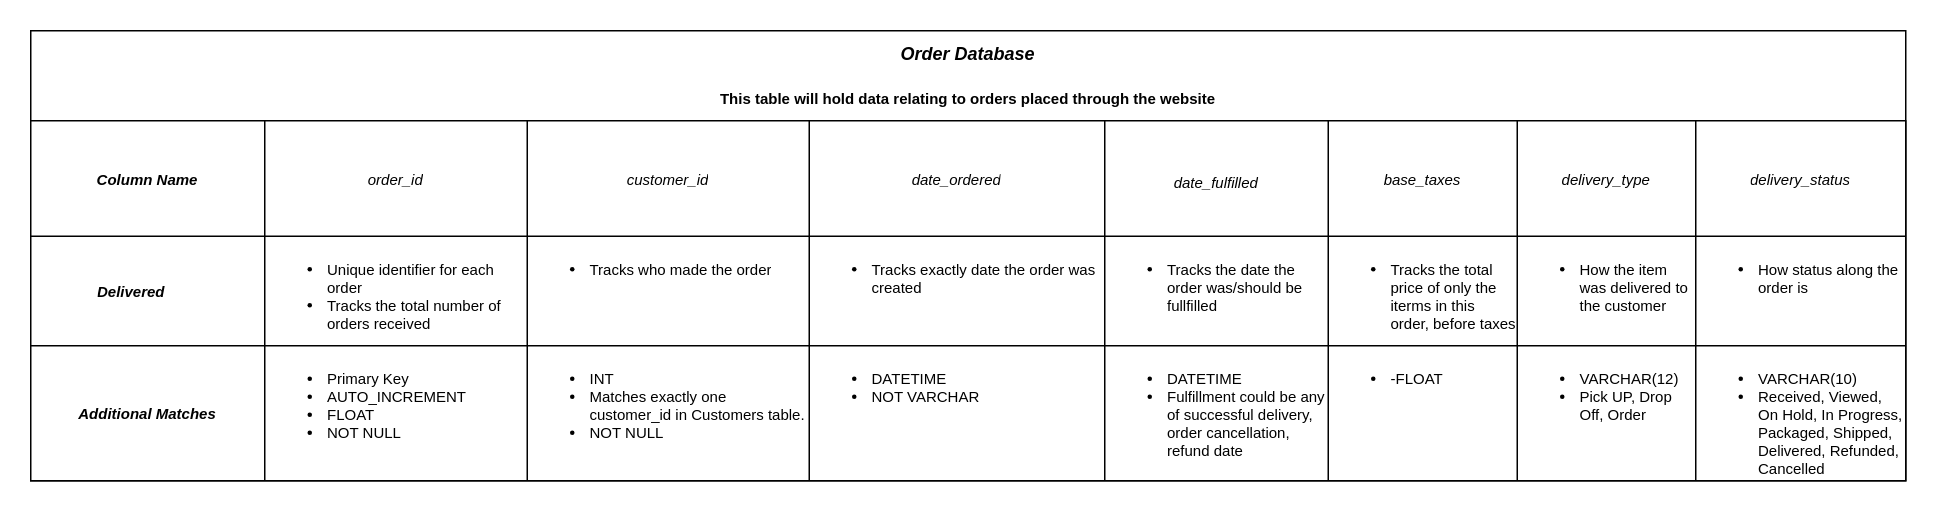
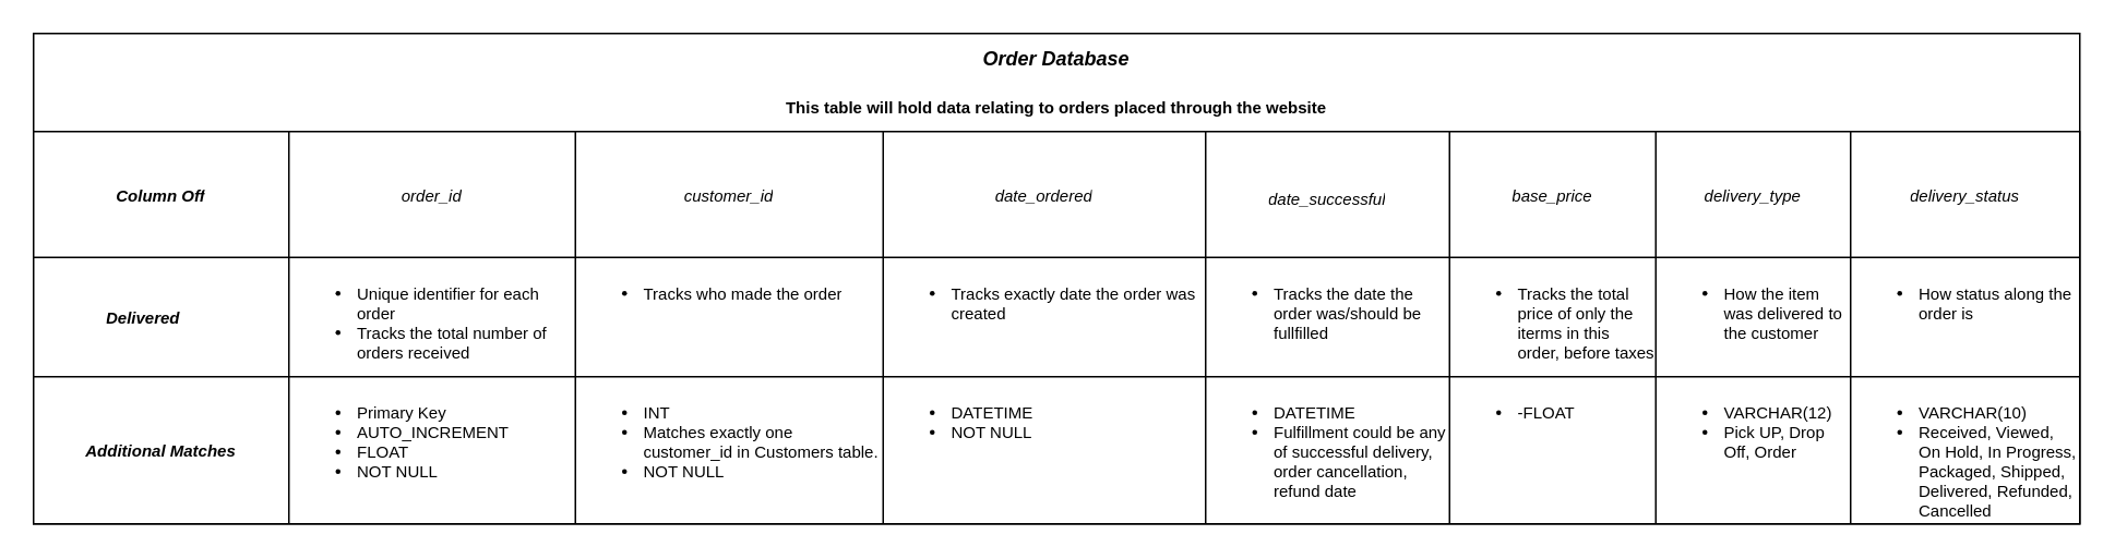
- <mxCell id="5" value="&lt;i style=&quot;font-size: 10px;&quot;&gt;Column Name&lt;/i&gt;" style="shape=partialRectangle;html=1;whiteSpace=wrap;connectable=0;strokeColor=inherit;overflow=hidden;fillColor=none;top=0;left=0;bottom=0;right=0;pointerEvents=1;fontSize=10;fontStyle=1" vertex="1" parent="4"><mxGeometry width="156" height="77" as="geometry"><mxRectangle width="156" height="77" as="alternateBounds" /></mxGeometry></mxCell>
+ <mxCell id="5" value="&lt;i style=&quot;font-size: 10px;&quot;&gt;Column Off&lt;/i&gt;" style="shape=partialRectangle;html=1;whiteSpace=wrap;connectable=0;strokeColor=inherit;overflow=hidden;fillColor=none;top=0;left=0;bottom=0;right=0;pointerEvents=1;fontSize=10;fontStyle=1" vertex="1" parent="4"><mxGeometry width="156" height="77" as="geometry"><mxRectangle width="156" height="77" as="alternateBounds" /></mxGeometry></mxCell>
- <mxCell id="9" value="&lt;font style=&quot;font-size: 10px;&quot;&gt;date_fulfilled&lt;/font&gt;" style="shape=partialRectangle;html=1;whiteSpace=wrap;connectable=0;strokeColor=inherit;overflow=hidden;fillColor=none;top=0;left=0;bottom=0;right=0;pointerEvents=1;fontSize=16;fontStyle=2" vertex="1" parent="4"><mxGeometry x="716" width="149" height="77" as="geometry"><mxRectangle width="149" height="77" as="alternateBounds" /></mxGeometry></mxCell>
+ <mxCell id="9" value="&lt;font style=&quot;font-size: 10px;&quot;&gt;date_successful&lt;/font&gt;" style="shape=partialRectangle;html=1;whiteSpace=wrap;connectable=0;strokeColor=inherit;overflow=hidden;fillColor=none;top=0;left=0;bottom=0;right=0;pointerEvents=1;fontSize=16;fontStyle=2" vertex="1" parent="4"><mxGeometry x="716" width="149" height="77" as="geometry"><mxRectangle width="149" height="77" as="alternateBounds" /></mxGeometry></mxCell>
- <mxCell id="10" value="base_taxes" style="shape=partialRectangle;html=1;whiteSpace=wrap;connectable=0;strokeColor=inherit;overflow=hidden;fillColor=none;top=0;left=0;bottom=0;right=0;pointerEvents=1;fontSize=10;fontStyle=2" vertex="1" parent="4"><mxGeometry x="865" width="126" height="77" as="geometry"><mxRectangle width="126" height="77" as="alternateBounds" /></mxGeometry></mxCell>
+ <mxCell id="10" value="base_price" style="shape=partialRectangle;html=1;whiteSpace=wrap;connectable=0;strokeColor=inherit;overflow=hidden;fillColor=none;top=0;left=0;bottom=0;right=0;pointerEvents=1;fontSize=10;fontStyle=2" vertex="1" parent="4"><mxGeometry x="865" width="126" height="77" as="geometry"><mxRectangle width="126" height="77" as="alternateBounds" /></mxGeometry></mxCell>
- <mxCell id="26" value="&lt;ul style=&quot;font-size: 10px;&quot;&gt;&lt;li style=&quot;font-size: 10px;&quot;&gt;DATETIME&lt;/li&gt;&lt;li style=&quot;font-size: 10px;&quot;&gt;NOT VARCHAR&lt;/li&gt;&lt;/ul&gt;" style="shape=partialRectangle;html=1;whiteSpace=wrap;connectable=0;strokeColor=inherit;overflow=hidden;fillColor=none;top=0;left=0;bottom=0;right=0;pointerEvents=1;fontSize=10;align=left;verticalAlign=top;" vertex="1" parent="22"><mxGeometry x="519" width="197" height="90" as="geometry"><mxRectangle width="197" height="90" as="alternateBounds" /></mxGeometry></mxCell>
+ <mxCell id="26" value="&lt;ul style=&quot;font-size: 10px;&quot;&gt;&lt;li style=&quot;font-size: 10px;&quot;&gt;DATETIME&lt;/li&gt;&lt;li style=&quot;font-size: 10px;&quot;&gt;NOT NULL&lt;/li&gt;&lt;/ul&gt;" style="shape=partialRectangle;html=1;whiteSpace=wrap;connectable=0;strokeColor=inherit;overflow=hidden;fillColor=none;top=0;left=0;bottom=0;right=0;pointerEvents=1;fontSize=10;align=left;verticalAlign=top;" vertex="1" parent="22"><mxGeometry x="519" width="197" height="90" as="geometry"><mxRectangle width="197" height="90" as="alternateBounds" /></mxGeometry></mxCell>
